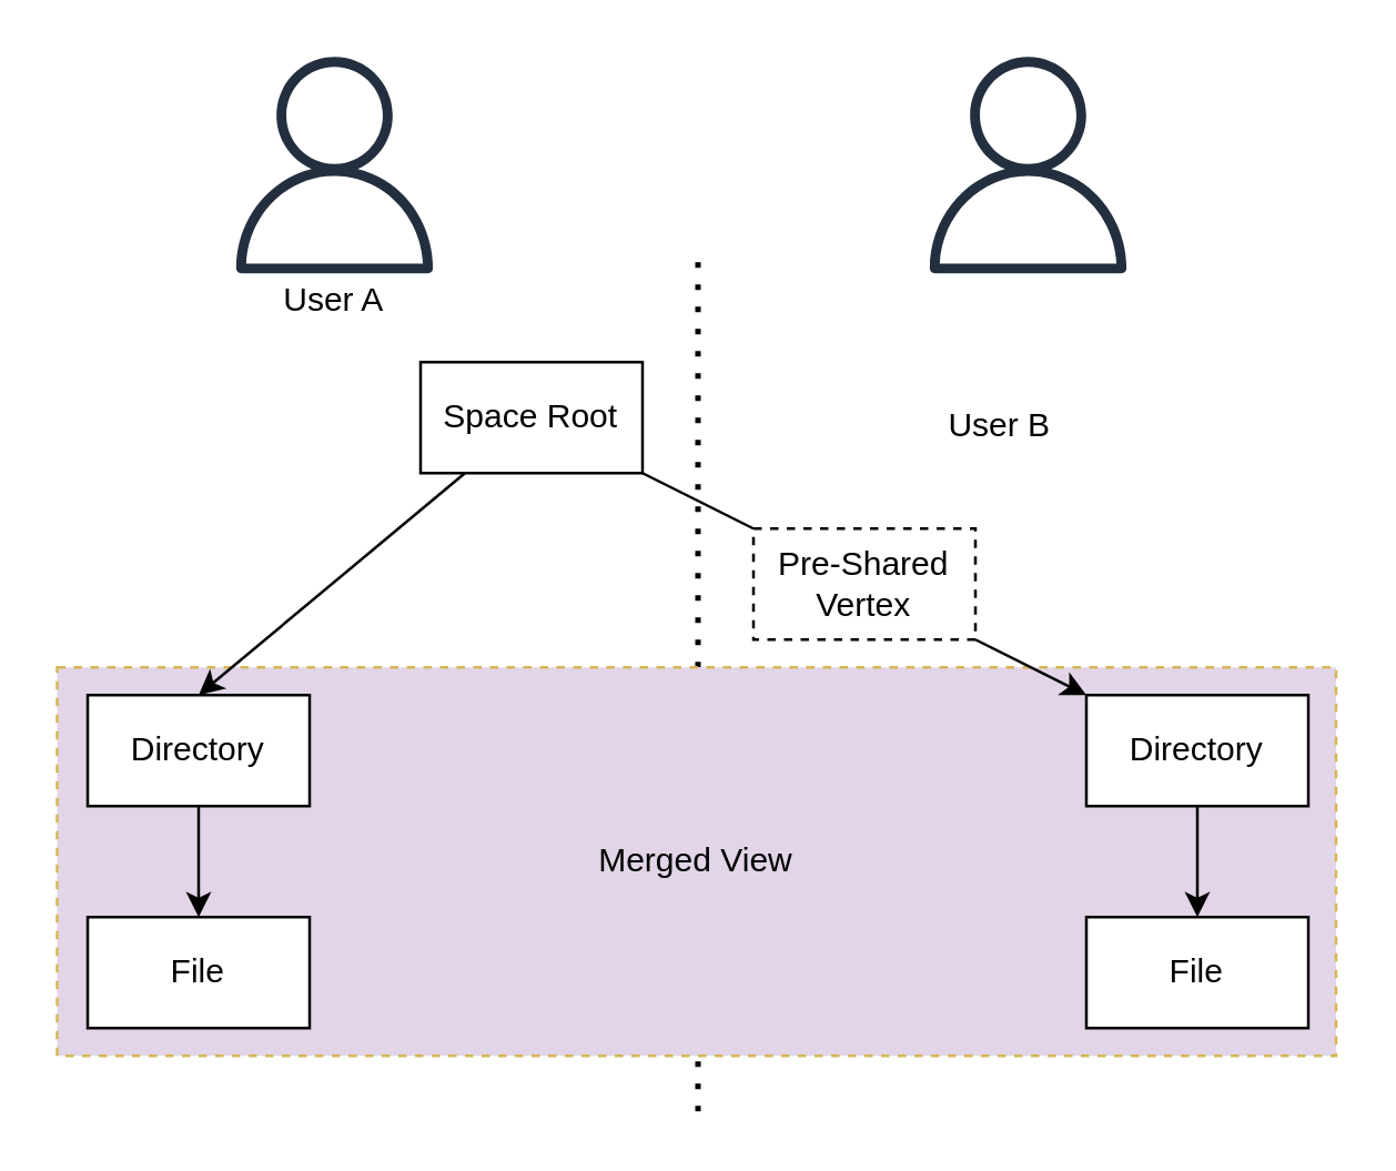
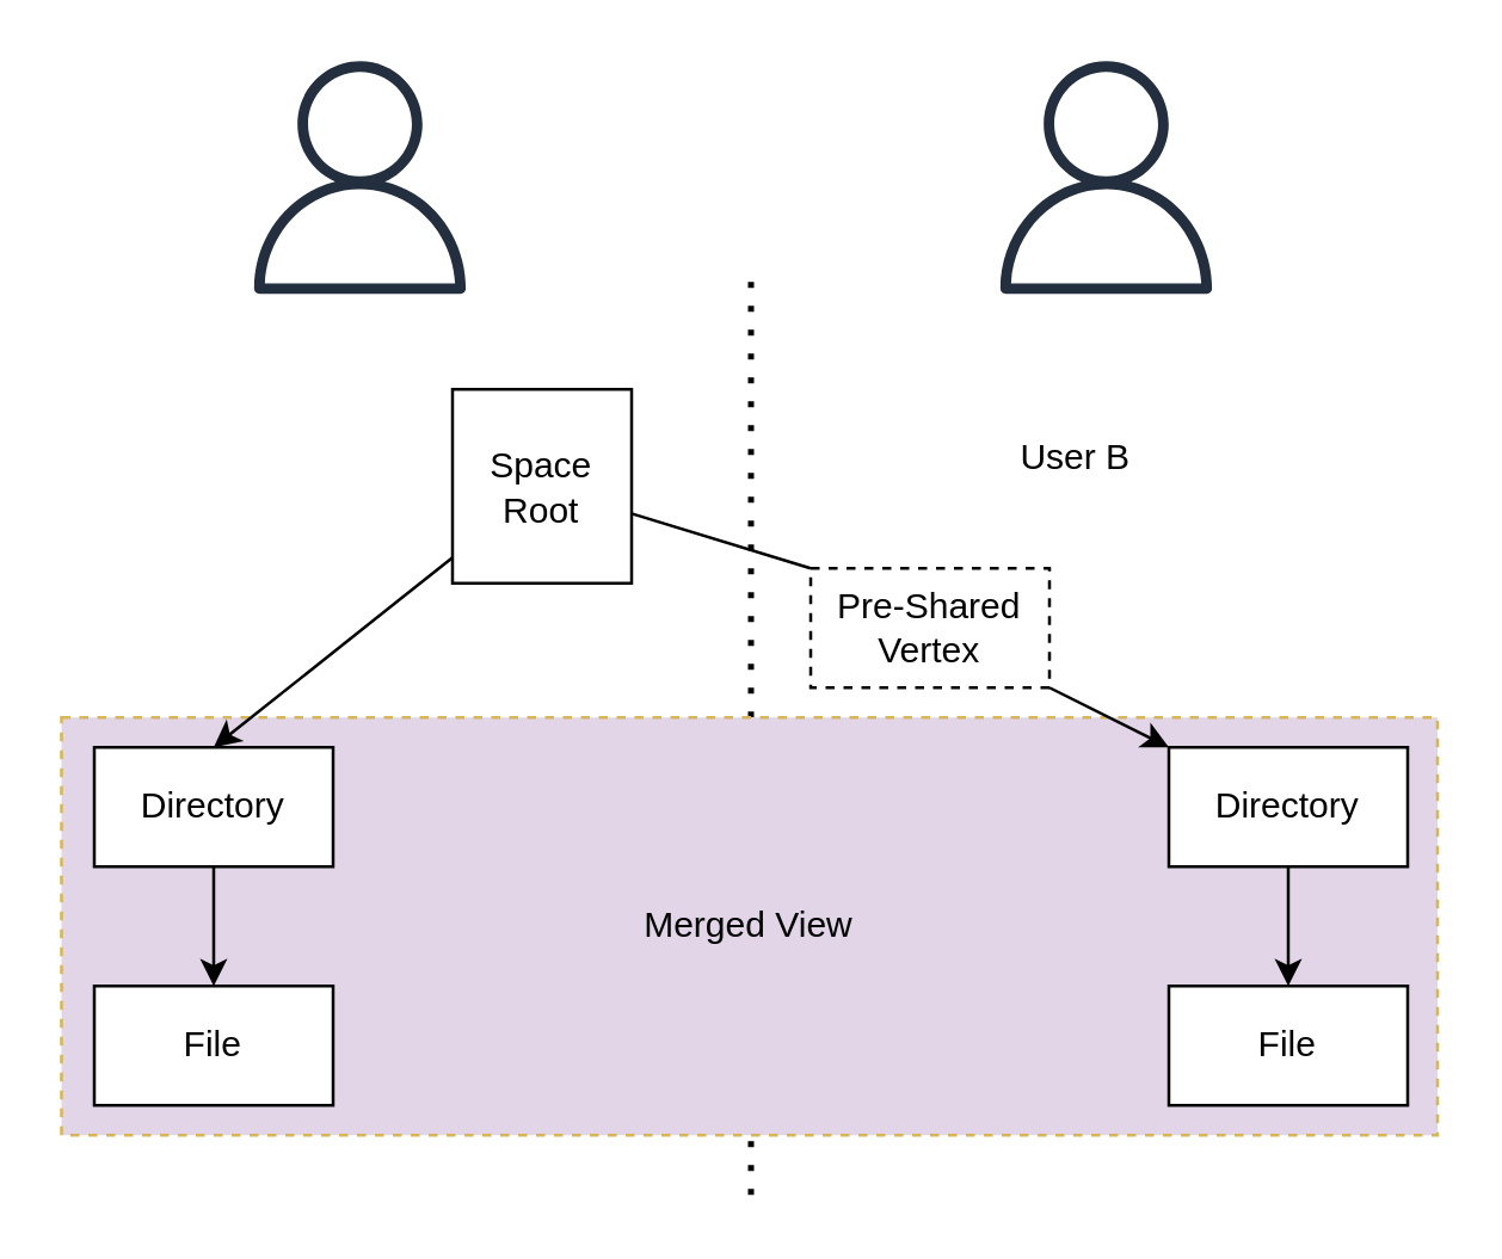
- <mxCell id="17" value="User A" style="text;html=1;strokeColor=none;fillColor=none;align=center;verticalAlign=middle;whiteSpace=wrap;rounded=0;" vertex="1" parent="1"><mxGeometry x="100" y="98" width="40" height="20" as="geometry" /></mxCell>
- <mxCell id="6" value="Space Root" style="rounded=0;whiteSpace=wrap;html=1;" vertex="1" parent="1"><mxGeometry x="151" y="130" width="80" height="40" as="geometry" /></mxCell>
+ <mxCell id="6" value="Space Root" style="rounded=0;whiteSpace=wrap;html=1;" vertex="1" parent="1"><mxGeometry x="151" y="130" width="60" height="65" as="geometry" /></mxCell>
